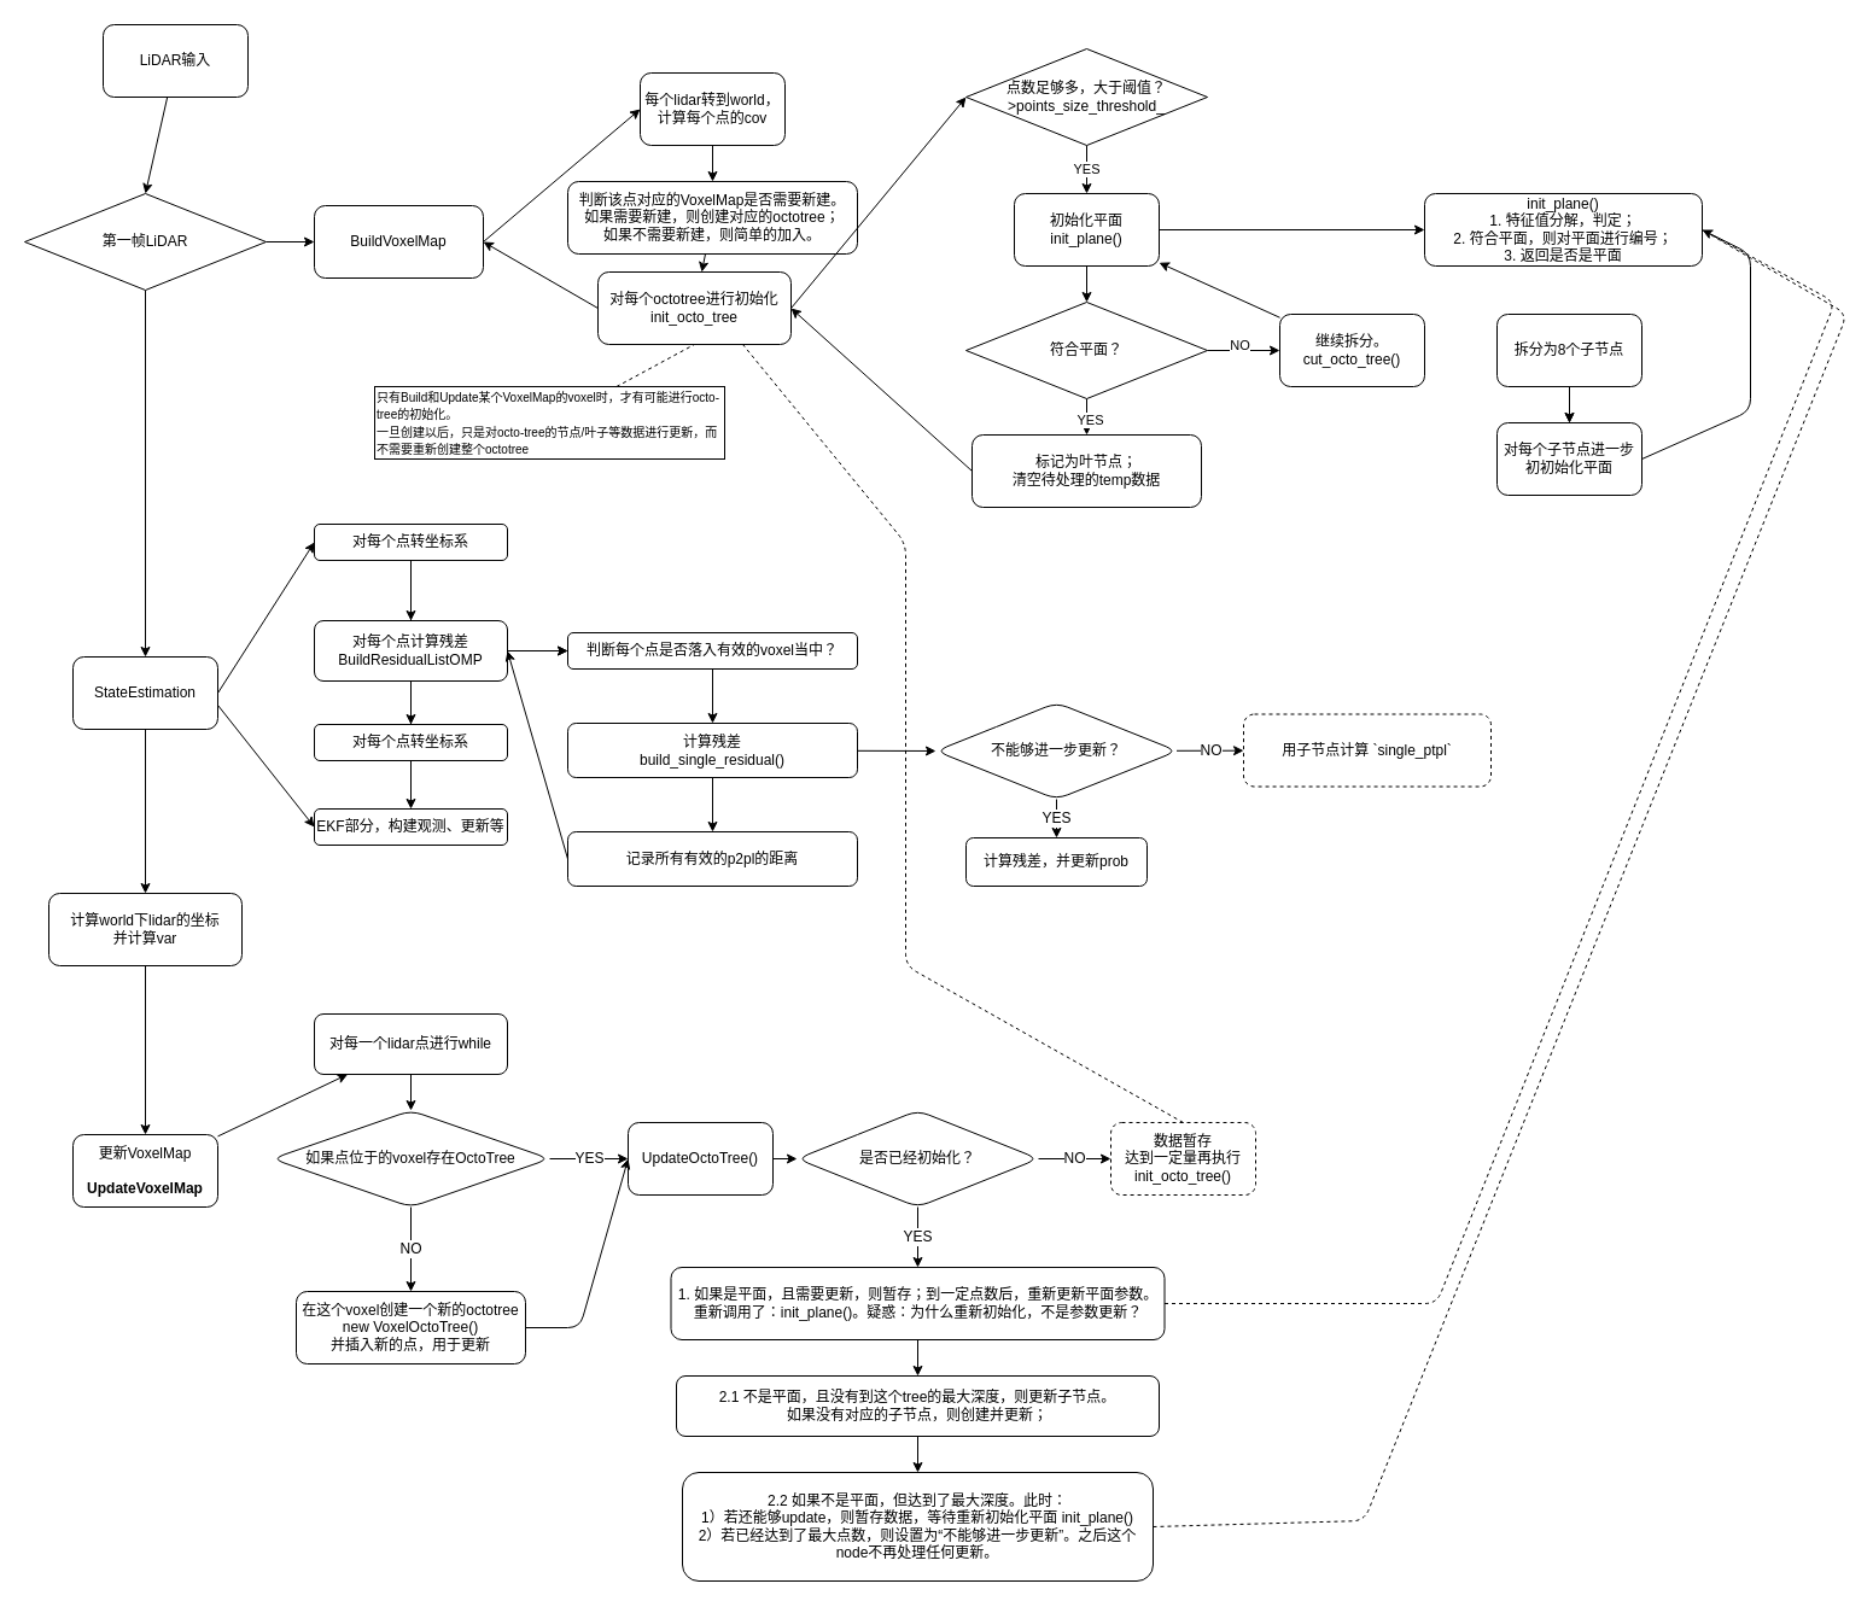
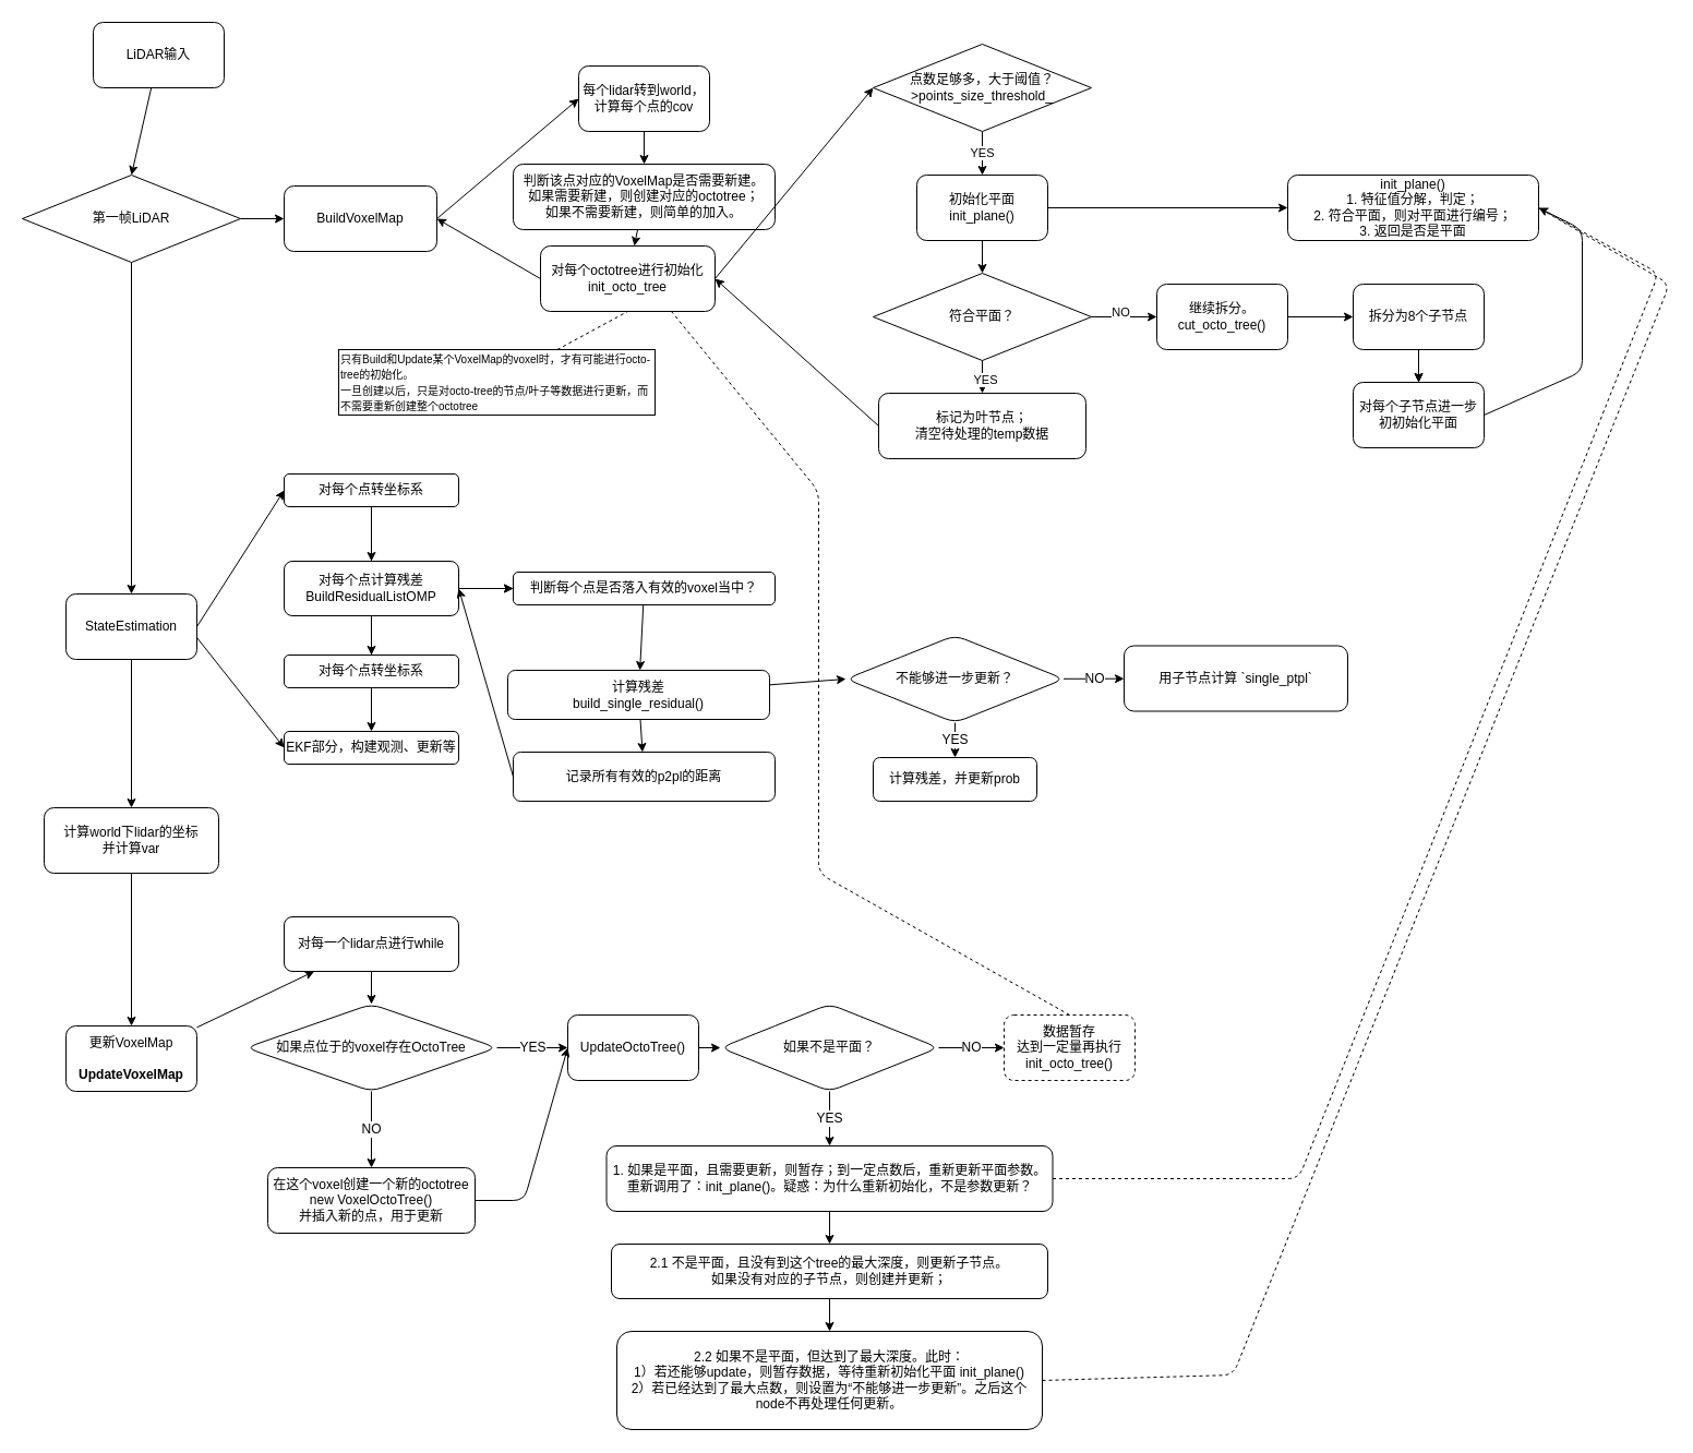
- <mxCell id="33" value="" style="edgeStyle=none;html=1;" edge="1" parent="1" source="34" target="23"><mxGeometry relative="1" as="geometry" /></mxCell>
+ <mxCell id="33" value="" style="edgeStyle=none;html=1;" edge="1" parent="1" source="34" target="39"><mxGeometry relative="1" as="geometry" /></mxCell>
- <mxCell id="56" value="计算残差&lt;div&gt;build_single_residual()&lt;/div&gt;" style="whiteSpace=wrap;html=1;rounded=1;" vertex="1" parent="1"><mxGeometry x="470" y="599" width="240" height="45" as="geometry" /></mxCell>
+ <mxCell id="56" value="计算残差&lt;div&gt;build_single_residual()&lt;/div&gt;" style="whiteSpace=wrap;html=1;rounded=1;" vertex="1" parent="1"><mxGeometry x="465" y="614" width="240" height="45" as="geometry" /></mxCell>
- <mxCell id="60" value="用子节点计算 `single_ptpl`" style="whiteSpace=wrap;html=1;rounded=1;dashed=1;" vertex="1" parent="1"><mxGeometry x="1030" y="591.5" width="205" height="60" as="geometry" /></mxCell>
+ <mxCell id="60" value="用子节点计算 `single_ptpl`" style="whiteSpace=wrap;html=1;rounded=1;" vertex="1" parent="1"><mxGeometry x="1030" y="591.5" width="205" height="60" as="geometry" /></mxCell>
- <mxCell id="75" value="是否已经初始化？" style="rhombus;whiteSpace=wrap;html=1;rounded=1;strokeColor=default;align=center;verticalAlign=middle;fontFamily=Helvetica;fontSize=12;fontColor=default;fillColor=default;" vertex="1" parent="1"><mxGeometry x="660" y="920" width="200" height="80" as="geometry" /></mxCell>
+ <mxCell id="75" value="如果不是平面？" style="rhombus;whiteSpace=wrap;html=1;rounded=1;strokeColor=default;align=center;verticalAlign=middle;fontFamily=Helvetica;fontSize=12;fontColor=default;fillColor=default;" vertex="1" parent="1"><mxGeometry x="660" y="920" width="200" height="80" as="geometry" /></mxCell>
